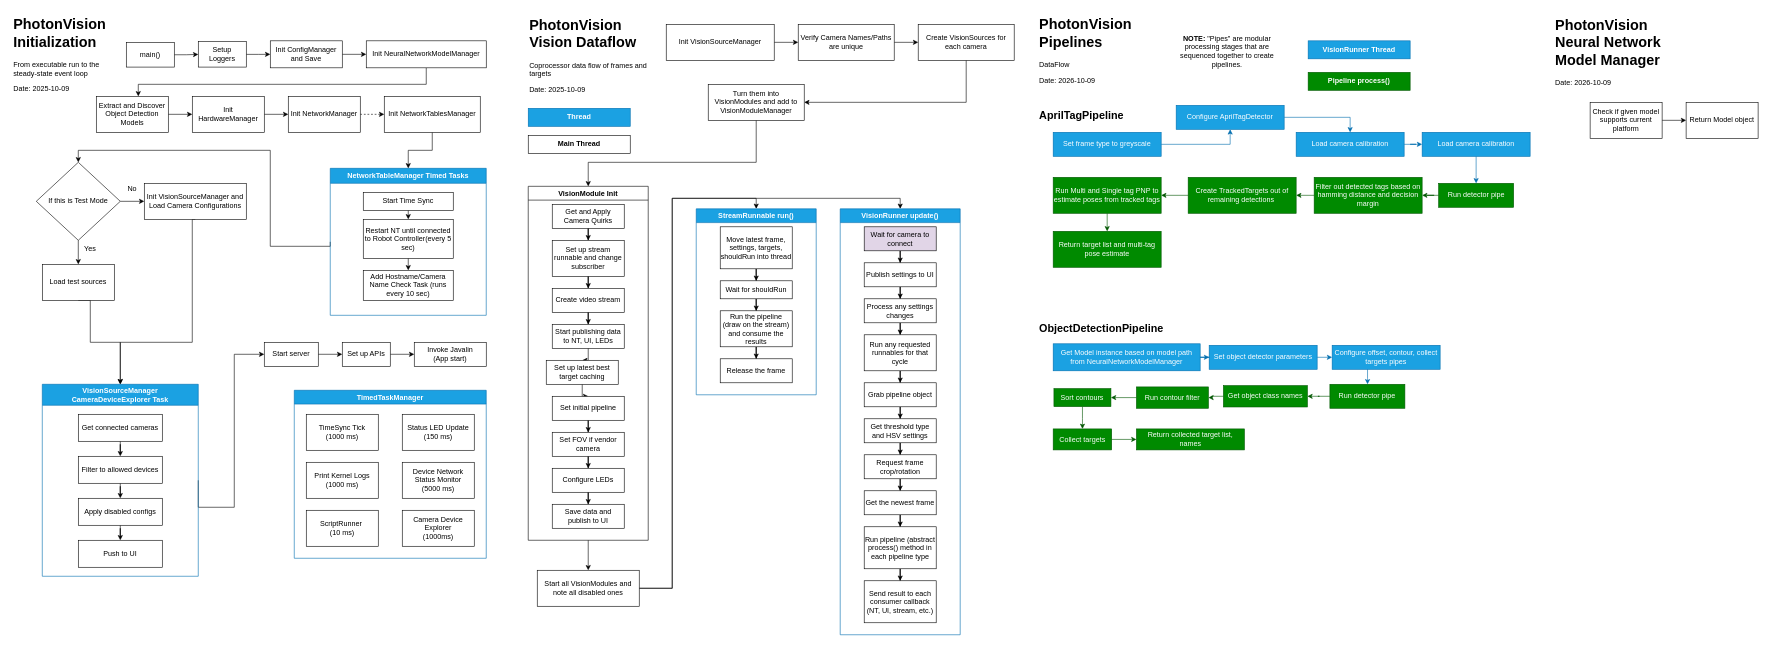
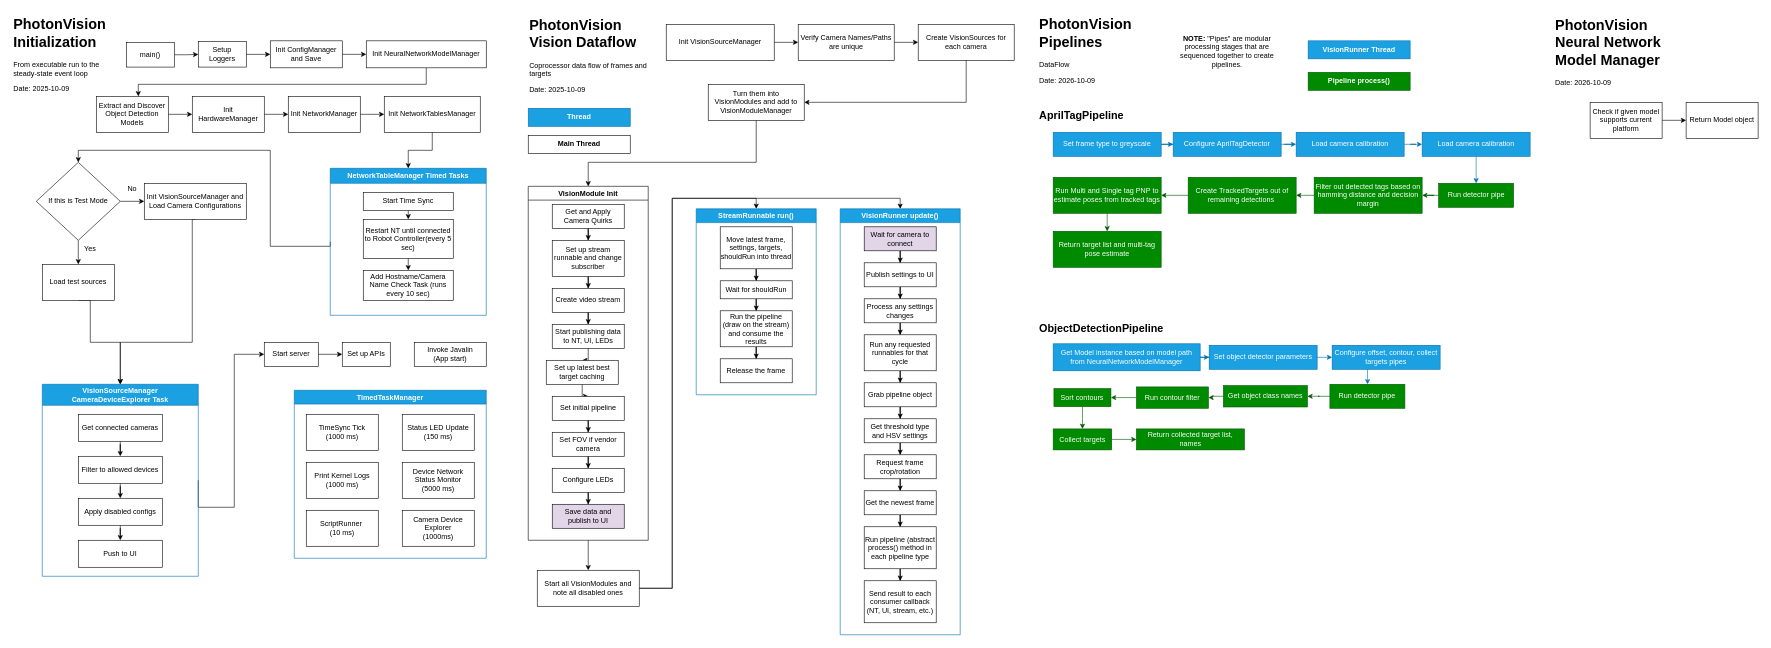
- <mxCell id="29" value="" style="edgeStyle=orthogonalEdgeStyle;rounded=0;orthogonalLoop=1;jettySize=auto;html=1;dashed=1;" parent="1" source="30" target="32" edge="1"><mxGeometry relative="1" as="geometry" /></mxCell>
+ <mxCell id="29" value="" style="edgeStyle=orthogonalEdgeStyle;rounded=0;orthogonalLoop=1;jettySize=auto;html=1;" parent="1" source="30" target="32" edge="1"><mxGeometry relative="1" as="geometry" /></mxCell>
- <mxCell id="120" value="Configure AprilTagDetector" style="rounded=0;whiteSpace=wrap;html=1;fillColor=#1ba1e2;fontColor=#ffffff;strokeColor=#006EAF;" vertex="1" parent="1"><mxGeometry x="1960" y="175" width="180" height="40" as="geometry" /></mxCell>
+ <mxCell id="120" value="Configure AprilTagDetector" style="rounded=0;whiteSpace=wrap;html=1;fillColor=#1ba1e2;fontColor=#ffffff;strokeColor=#006EAF;" vertex="1" parent="1"><mxGeometry x="1955" y="220" width="180" height="40" as="geometry" /></mxCell>
- <mxCell id="6" value="" style="edgeStyle=orthogonalEdgeStyle;rounded=0;orthogonalLoop=1;jettySize=auto;html=1;" parent="1" source="7" target="8" edge="1"><mxGeometry relative="1" as="geometry" /></mxCell>
- <mxCell id="87" value="Save data and publish to UI" style="whiteSpace=wrap;html=1;rounded=0;" vertex="1" parent="70"><mxGeometry x="40" y="530" width="120" height="40" as="geometry" /></mxCell>
+ <mxCell id="87" value="Save data and publish to UI" style="whiteSpace=wrap;html=1;rounded=0;fillColor=#e1d5e7;" vertex="1" parent="70"><mxGeometry x="40" y="530" width="120" height="40" as="geometry" /></mxCell>
